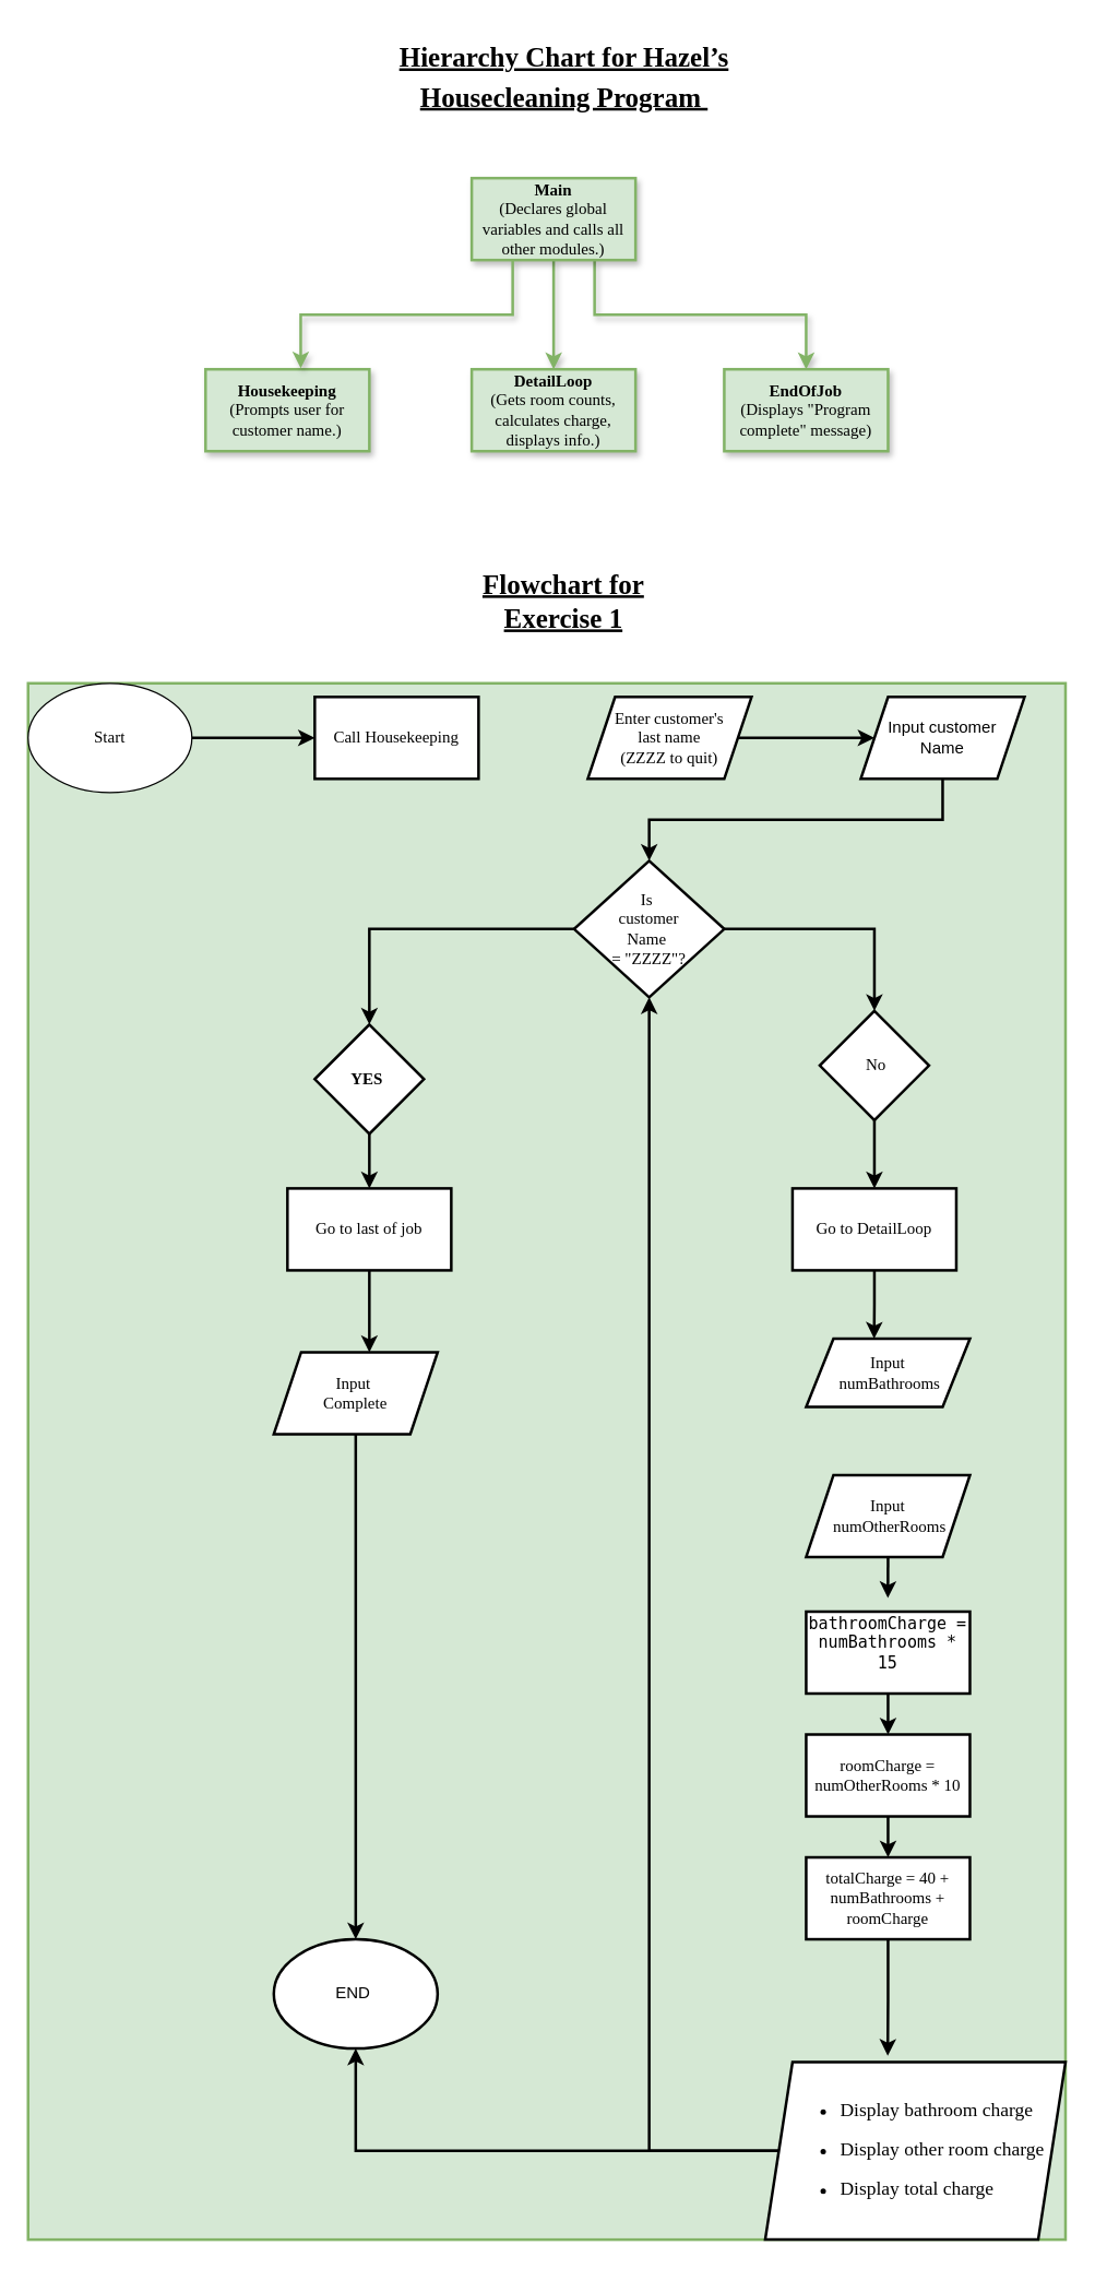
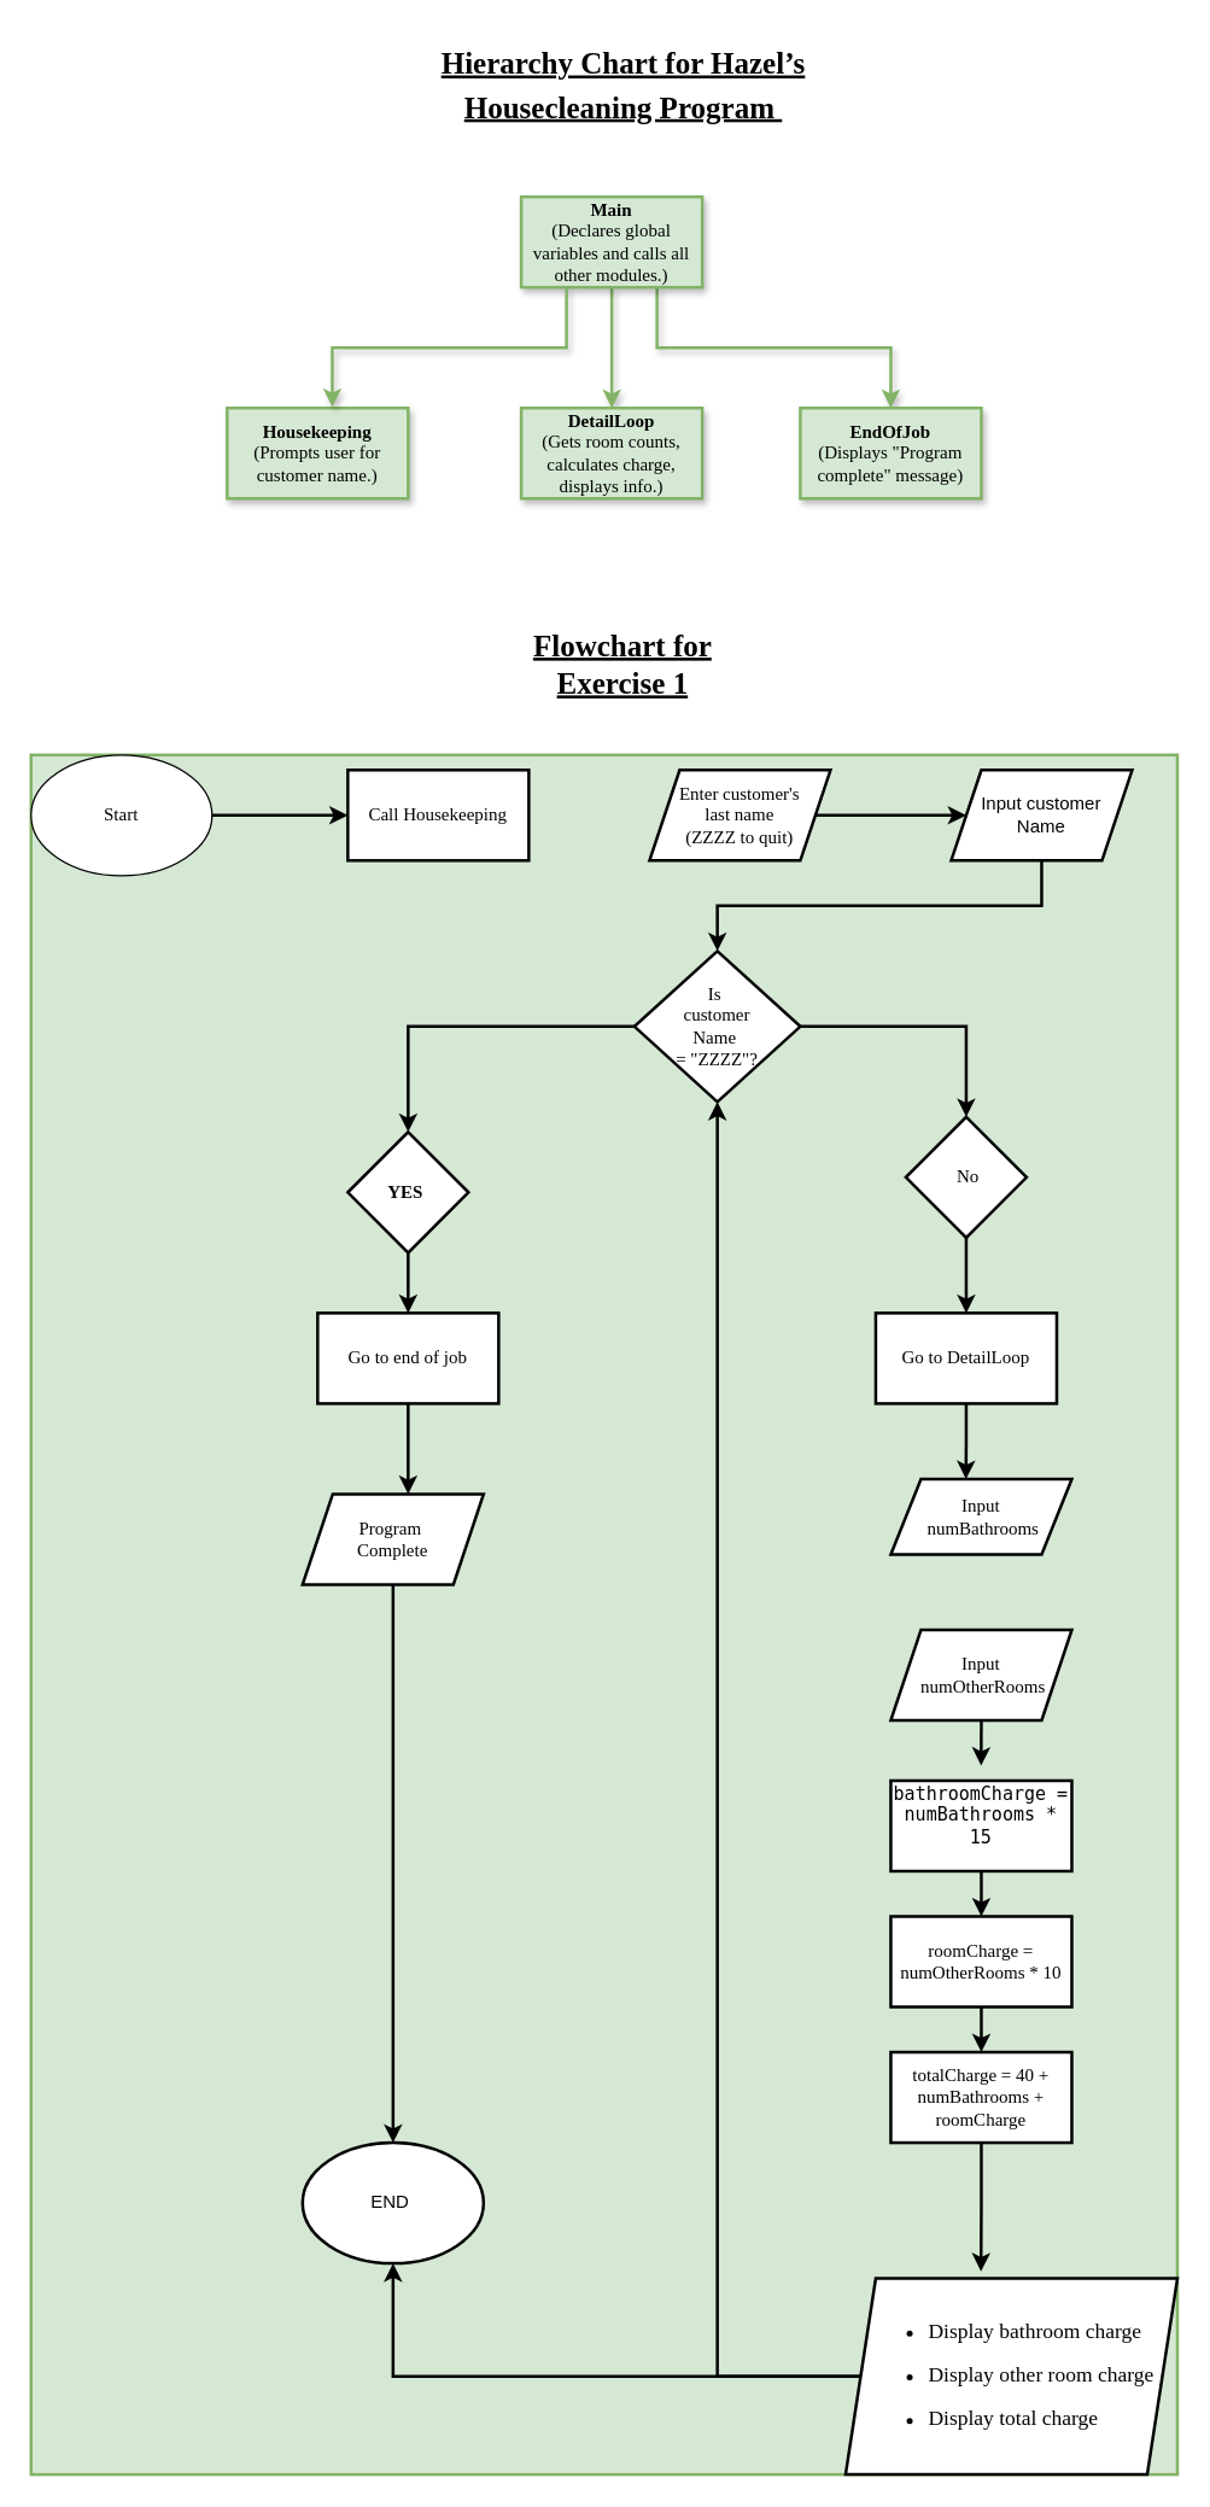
- <mxCell id="28" value="&lt;font face=&quot;Times New Roman&quot;&gt;Go to&amp;nbsp;&lt;span style=&quot;background-color: transparent; color: light-dark(rgb(0, 0, 0), rgb(255, 255, 255));&quot;&gt;last of job&lt;/span&gt;&lt;/font&gt;" style="rounded=0;whiteSpace=wrap;html=1;strokeWidth=2;" vertex="1" parent="14"><mxGeometry x="10" y="360" width="120" height="60" as="geometry" /></mxCell>
+ <mxCell id="28" value="&lt;font face=&quot;Times New Roman&quot;&gt;Go to&amp;nbsp;&lt;span style=&quot;background-color: transparent; color: light-dark(rgb(0, 0, 0), rgb(255, 255, 255));&quot;&gt;end of job&lt;/span&gt;&lt;/font&gt;" style="rounded=0;whiteSpace=wrap;html=1;strokeWidth=2;" vertex="1" parent="14"><mxGeometry x="10" y="360" width="120" height="60" as="geometry" /></mxCell>
- <mxCell id="43" value="&lt;font face=&quot;Times New Roman&quot;&gt;Input&amp;nbsp;&lt;/font&gt;&lt;div&gt;&lt;font face=&quot;Times New Roman&quot;&gt;Complete&lt;/font&gt;&lt;/div&gt;" style="shape=parallelogram;perimeter=parallelogramPerimeter;whiteSpace=wrap;html=1;fixedSize=1;strokeWidth=2;" vertex="1" parent="14"><mxGeometry y="480" width="120" height="60" as="geometry" /></mxCell>
+ <mxCell id="43" value="&lt;font face=&quot;Times New Roman&quot;&gt;Program&amp;nbsp;&lt;/font&gt;&lt;div&gt;&lt;font face=&quot;Times New Roman&quot;&gt;Complete&lt;/font&gt;&lt;/div&gt;" style="shape=parallelogram;perimeter=parallelogramPerimeter;whiteSpace=wrap;html=1;fixedSize=1;strokeWidth=2;" vertex="1" parent="14"><mxGeometry y="480" width="120" height="60" as="geometry" /></mxCell>
